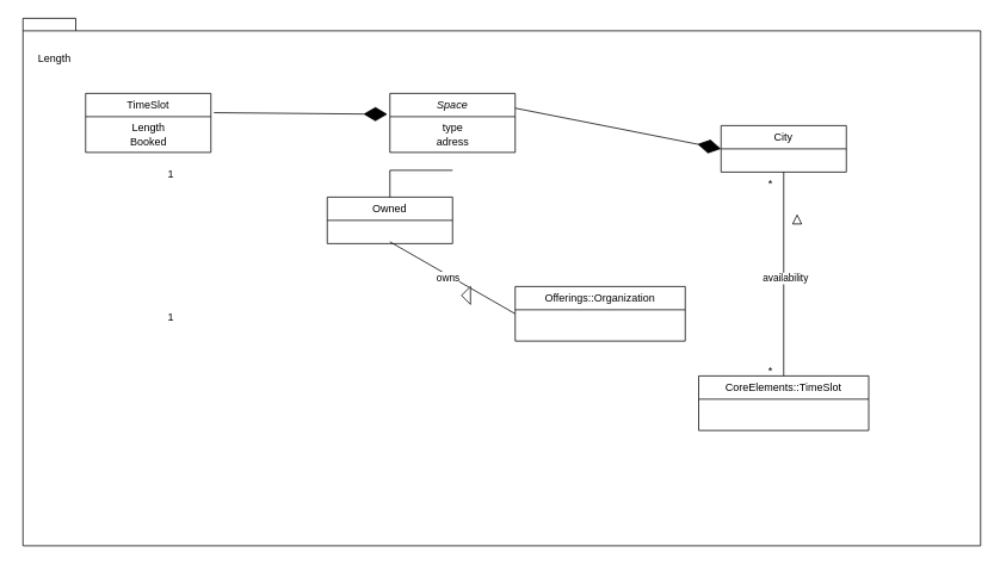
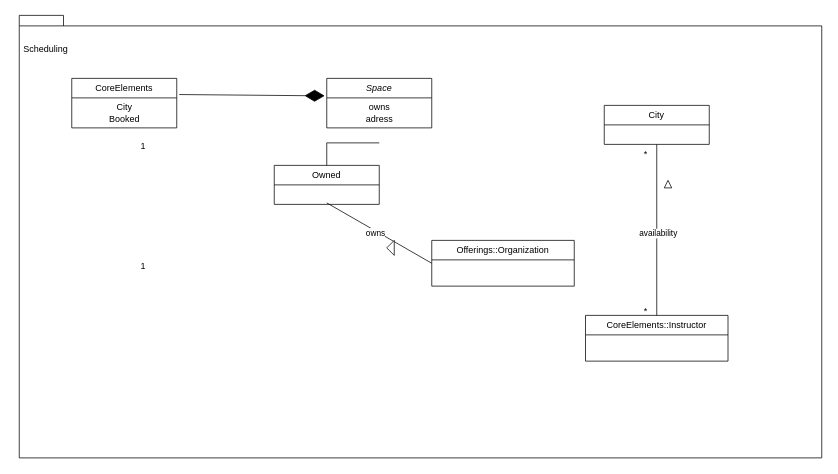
- <mxCell id="10" value="Length" style="text;html=1;align=center;verticalAlign=middle;resizable=0;points=[];autosize=1;strokeColor=none;fillColor=none;" vertex="1" parent="1"><mxGeometry x="20" y="50" width="80" height="30" as="geometry" /></mxCell>
+ <mxCell id="10" value="Scheduling" style="text;html=1;align=center;verticalAlign=middle;resizable=0;points=[];autosize=1;strokeColor=none;fillColor=none;" vertex="1" parent="1"><mxGeometry x="20" y="50" width="80" height="30" as="geometry" /></mxCell>
- <mxCell id="3" value="TimeSlot" style="swimlane;fontStyle=0;childLayout=stackLayout;horizontal=1;startSize=26;fillColor=none;horizontalStack=0;resizeParent=1;resizeParentMax=0;resizeLast=0;collapsible=1;marginBottom=0;whiteSpace=wrap;html=1;" vertex="1" parent="1"><mxGeometry x="95" y="104" width="140" height="66" as="geometry" /></mxCell>
+ <mxCell id="3" value="CoreElements" style="swimlane;fontStyle=0;childLayout=stackLayout;horizontal=1;startSize=26;fillColor=none;horizontalStack=0;resizeParent=1;resizeParentMax=0;resizeLast=0;collapsible=1;marginBottom=0;whiteSpace=wrap;html=1;" vertex="1" parent="1"><mxGeometry x="95" y="104" width="140" height="66" as="geometry" /></mxCell>
- <mxCell id="15" value="" style="endArrow=diamondThin;endFill=1;endSize=24;html=1;rounded=0;entryX=0;entryY=0.5;entryDx=0;entryDy=0;exitX=1;exitY=0.25;exitDx=0;exitDy=0;" edge="1" parent="1" source="6" target="11"><mxGeometry width="160" relative="1" as="geometry"><mxPoint x="505" y="310" as="sourcePoint" /><mxPoint x="665" y="310" as="targetPoint" /></mxGeometry></mxCell>
- <mxCell id="4" value="Length&lt;div&gt;Booked&lt;/div&gt;" style="text;html=1;align=center;verticalAlign=middle;resizable=0;points=[];autosize=1;strokeColor=none;fillColor=none;" vertex="1" parent="3"><mxGeometry y="26" width="140" height="40" as="geometry" /></mxCell>
+ <mxCell id="4" value="City&lt;div&gt;Booked&lt;/div&gt;" style="text;html=1;align=center;verticalAlign=middle;resizable=0;points=[];autosize=1;strokeColor=none;fillColor=none;" vertex="1" parent="3"><mxGeometry y="26" width="140" height="40" as="geometry" /></mxCell>
- <mxCell id="7" value="type&lt;div&gt;adress&lt;/div&gt;" style="text;html=1;align=center;verticalAlign=middle;resizable=0;points=[];autosize=1;strokeColor=none;fillColor=none;" vertex="1" parent="6"><mxGeometry y="26" width="140" height="40" as="geometry" /></mxCell>
+ <mxCell id="7" value="owns&lt;div&gt;adress&lt;/div&gt;" style="text;html=1;align=center;verticalAlign=middle;resizable=0;points=[];autosize=1;strokeColor=none;fillColor=none;" vertex="1" parent="6"><mxGeometry y="26" width="140" height="40" as="geometry" /></mxCell>
- <mxCell id="14" value="CoreElements::TimeSlot" style="swimlane;fontStyle=0;childLayout=stackLayout;horizontal=1;startSize=26;fillColor=none;horizontalStack=0;resizeParent=1;resizeParentMax=0;resizeLast=0;collapsible=1;marginBottom=0;whiteSpace=wrap;html=1;" vertex="1" parent="1"><mxGeometry x="780" y="420" width="190" height="61" as="geometry" /></mxCell>
+ <mxCell id="14" value="CoreElements::Instructor" style="swimlane;fontStyle=0;childLayout=stackLayout;horizontal=1;startSize=26;fillColor=none;horizontalStack=0;resizeParent=1;resizeParentMax=0;resizeLast=0;collapsible=1;marginBottom=0;whiteSpace=wrap;html=1;" vertex="1" parent="1"><mxGeometry x="780" y="420" width="190" height="61" as="geometry" /></mxCell>
